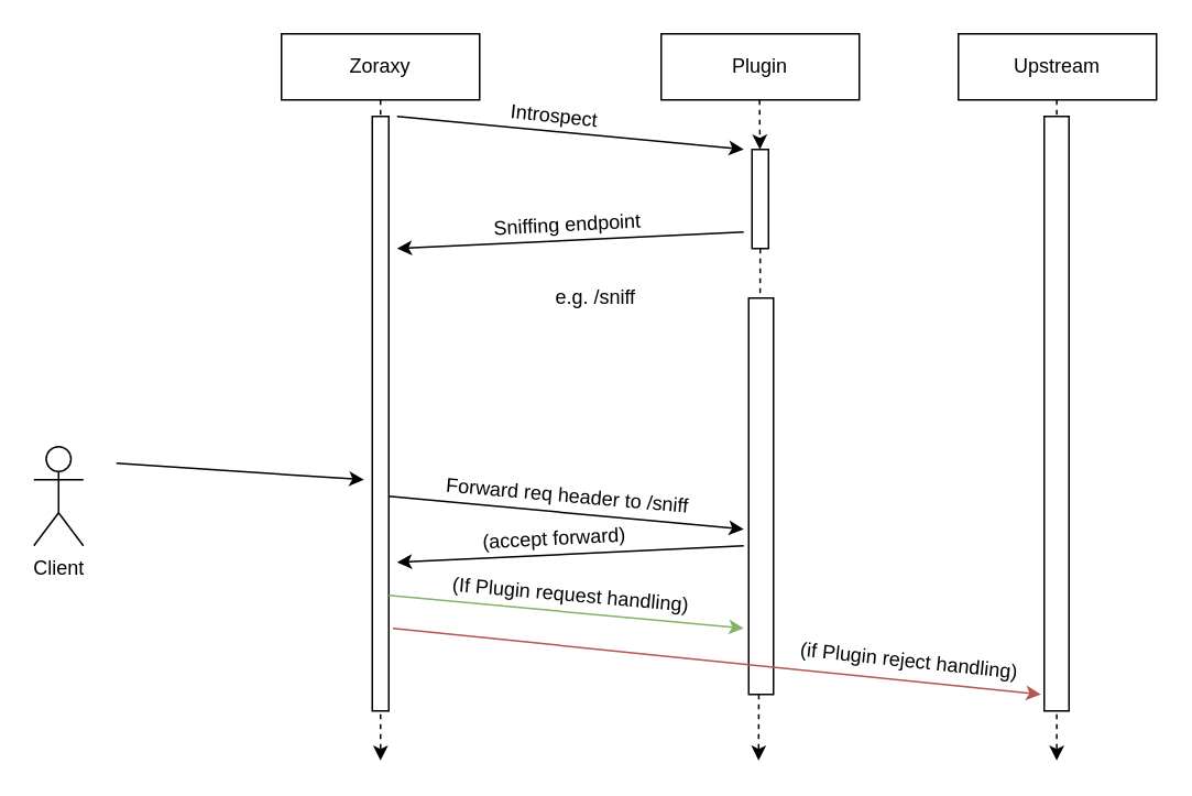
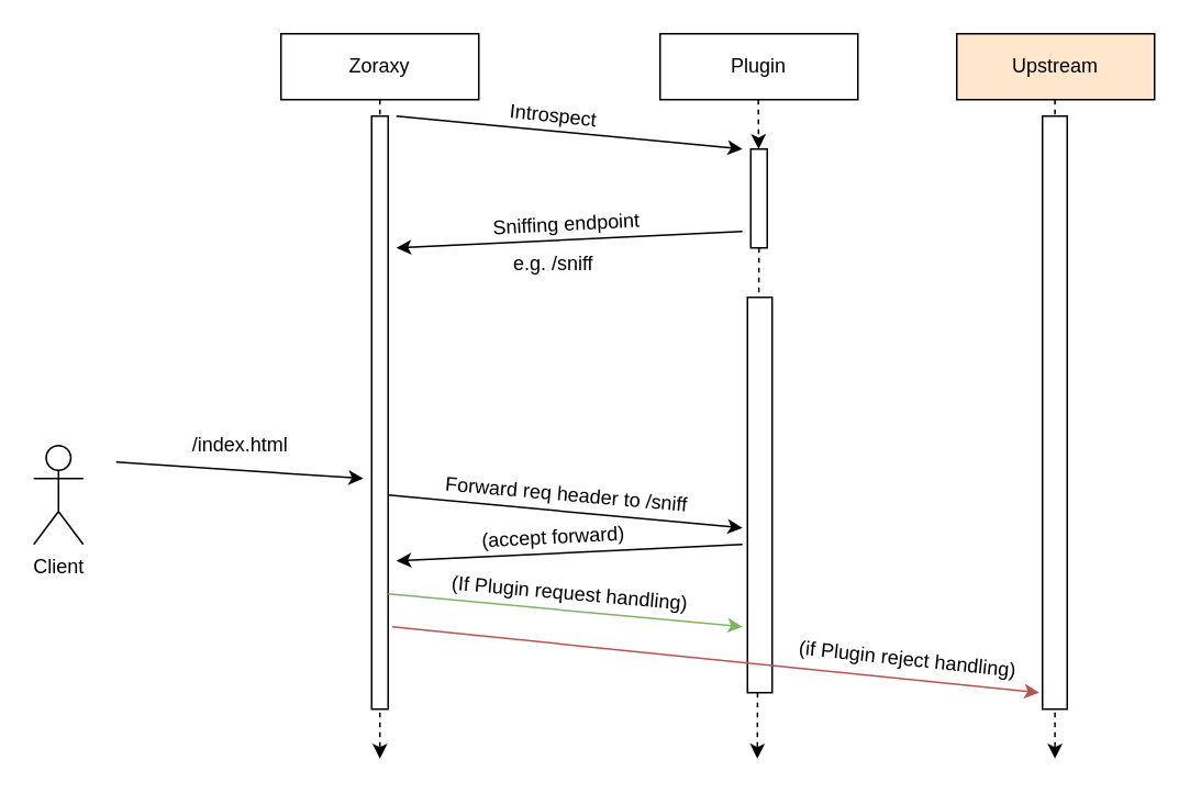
- <mxCell id="17" value="Upstream" style="rounded=0;whiteSpace=wrap;html=1;" parent="1" vertex="1"><mxGeometry x="580" y="20" width="120" height="40" as="geometry" /></mxCell>
+ <mxCell id="17" value="Upstream" style="rounded=0;whiteSpace=wrap;html=1;fillColor=#ffe6cc;" parent="1" vertex="1"><mxGeometry x="580" y="20" width="120" height="40" as="geometry" /></mxCell>
- <mxCell id="14" value="e.g. /sniff" style="text;html=1;align=center;verticalAlign=middle;resizable=0;points=[];;autosize=1;" parent="1" vertex="1"><mxGeometry x="330" y="170" width="60" height="20" as="geometry" /></mxCell>
+ <mxCell id="14" value="e.g. /sniff" style="text;html=1;align=center;verticalAlign=middle;resizable=0;points=[];;autosize=1;" parent="1" vertex="1"><mxGeometry x="305" y="150" width="60" height="20" as="geometry" /></mxCell>
+ <mxCell id="19" value="/index.html" style="text;html=1;align=center;verticalAlign=middle;resizable=0;points=[];;autosize=1;" parent="1" vertex="1"><mxGeometry x="110" y="260" width="70" height="20" as="geometry" /></mxCell>
